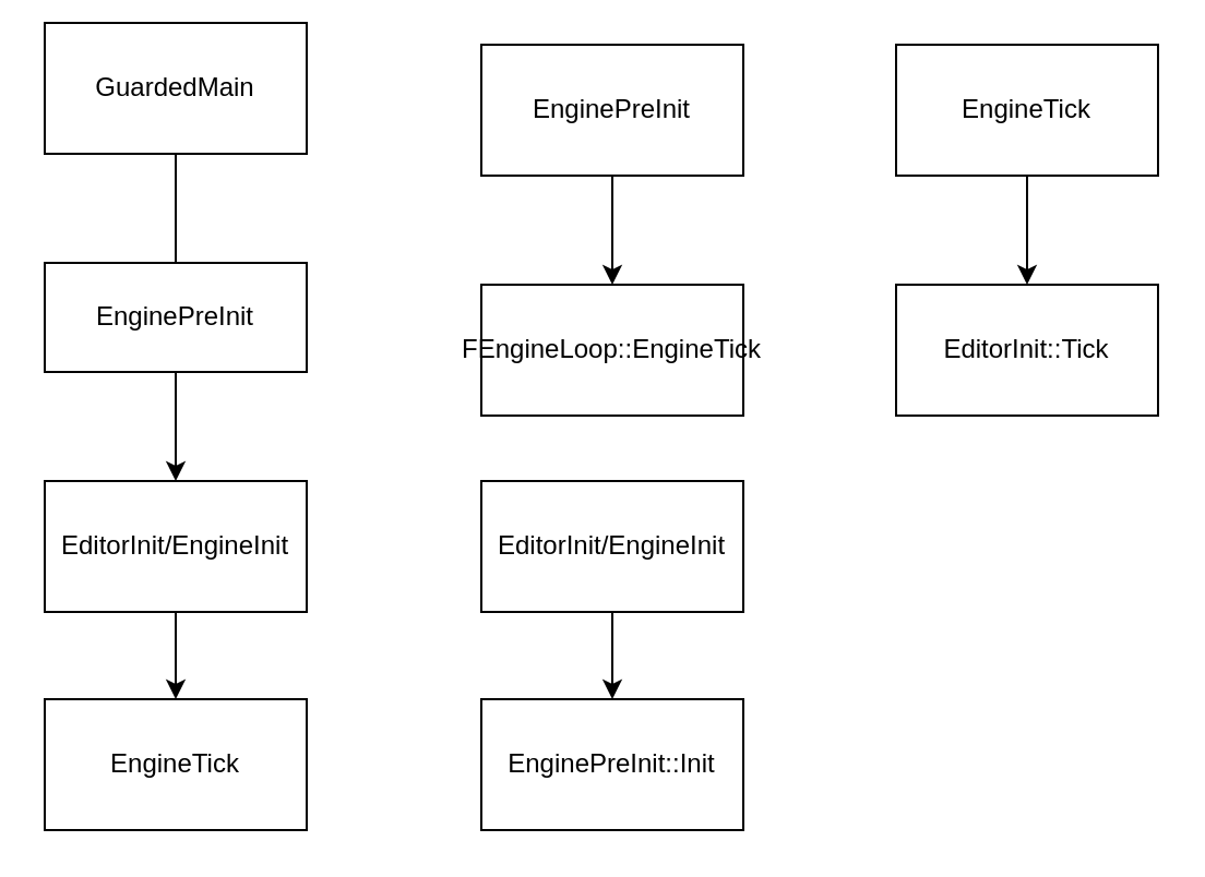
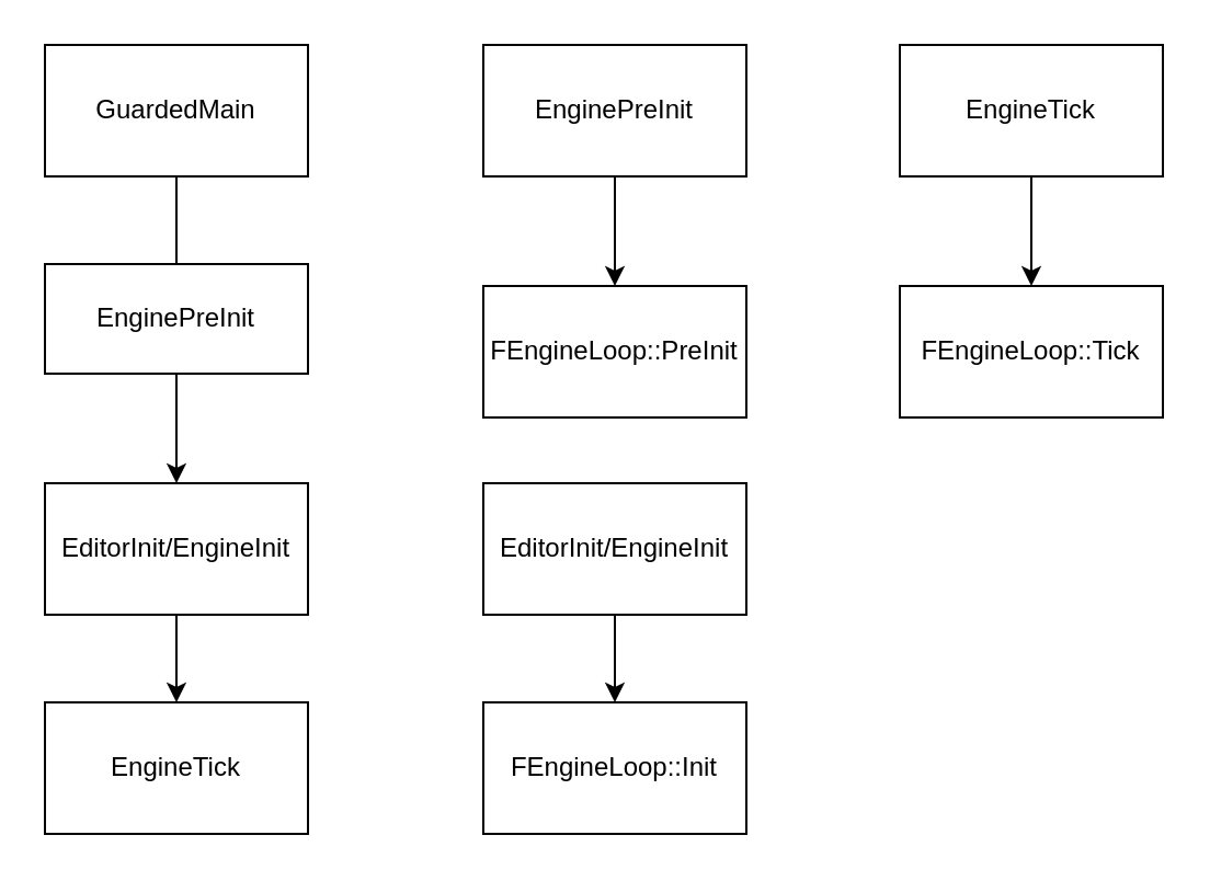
- <mxCell id="3" value="GuardedMain" style="rounded=0;whiteSpace=wrap;html=1;" vertex="1" parent="1"><mxGeometry x="20" y="10" width="120" height="60" as="geometry" /></mxCell>
+ <mxCell id="3" value="GuardedMain" style="rounded=0;whiteSpace=wrap;html=1;" vertex="1" parent="1"><mxGeometry x="20" y="20" width="120" height="60" as="geometry" /></mxCell>
- <mxCell id="11" value="FEngineLoop::EngineTick" style="rounded=0;whiteSpace=wrap;html=1;" vertex="1" parent="1"><mxGeometry x="220" y="130" width="120" height="60" as="geometry" /></mxCell>
+ <mxCell id="11" value="FEngineLoop::PreInit" style="rounded=0;whiteSpace=wrap;html=1;" vertex="1" parent="1"><mxGeometry x="220" y="130" width="120" height="60" as="geometry" /></mxCell>
- <mxCell id="14" value="EditorInit::Tick" style="rounded=0;whiteSpace=wrap;html=1;" vertex="1" parent="1"><mxGeometry x="410" y="130" width="120" height="60" as="geometry" /></mxCell>
+ <mxCell id="14" value="FEngineLoop::Tick" style="rounded=0;whiteSpace=wrap;html=1;" vertex="1" parent="1"><mxGeometry x="410" y="130" width="120" height="60" as="geometry" /></mxCell>
- <mxCell id="17" value="EnginePreInit::Init" style="rounded=0;whiteSpace=wrap;html=1;" vertex="1" parent="1"><mxGeometry x="220" y="320" width="120" height="60" as="geometry" /></mxCell>
+ <mxCell id="17" value="FEngineLoop::Init" style="rounded=0;whiteSpace=wrap;html=1;" vertex="1" parent="1"><mxGeometry x="220" y="320" width="120" height="60" as="geometry" /></mxCell>
